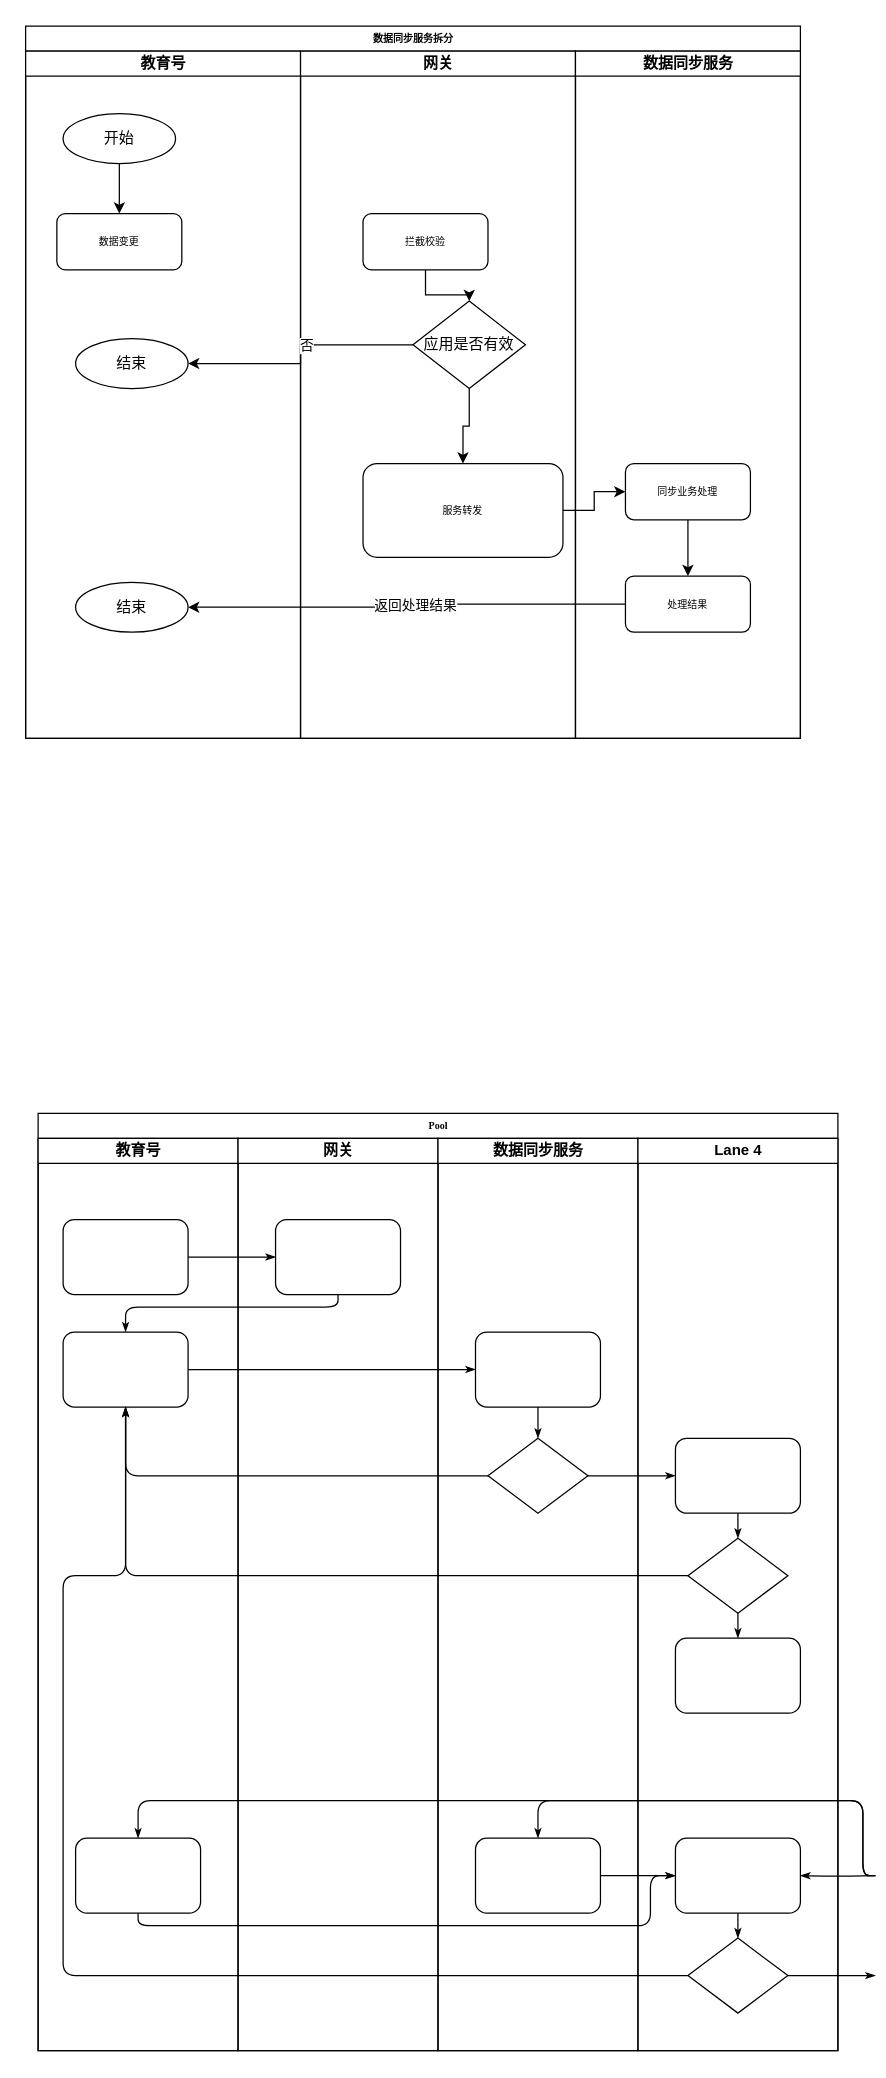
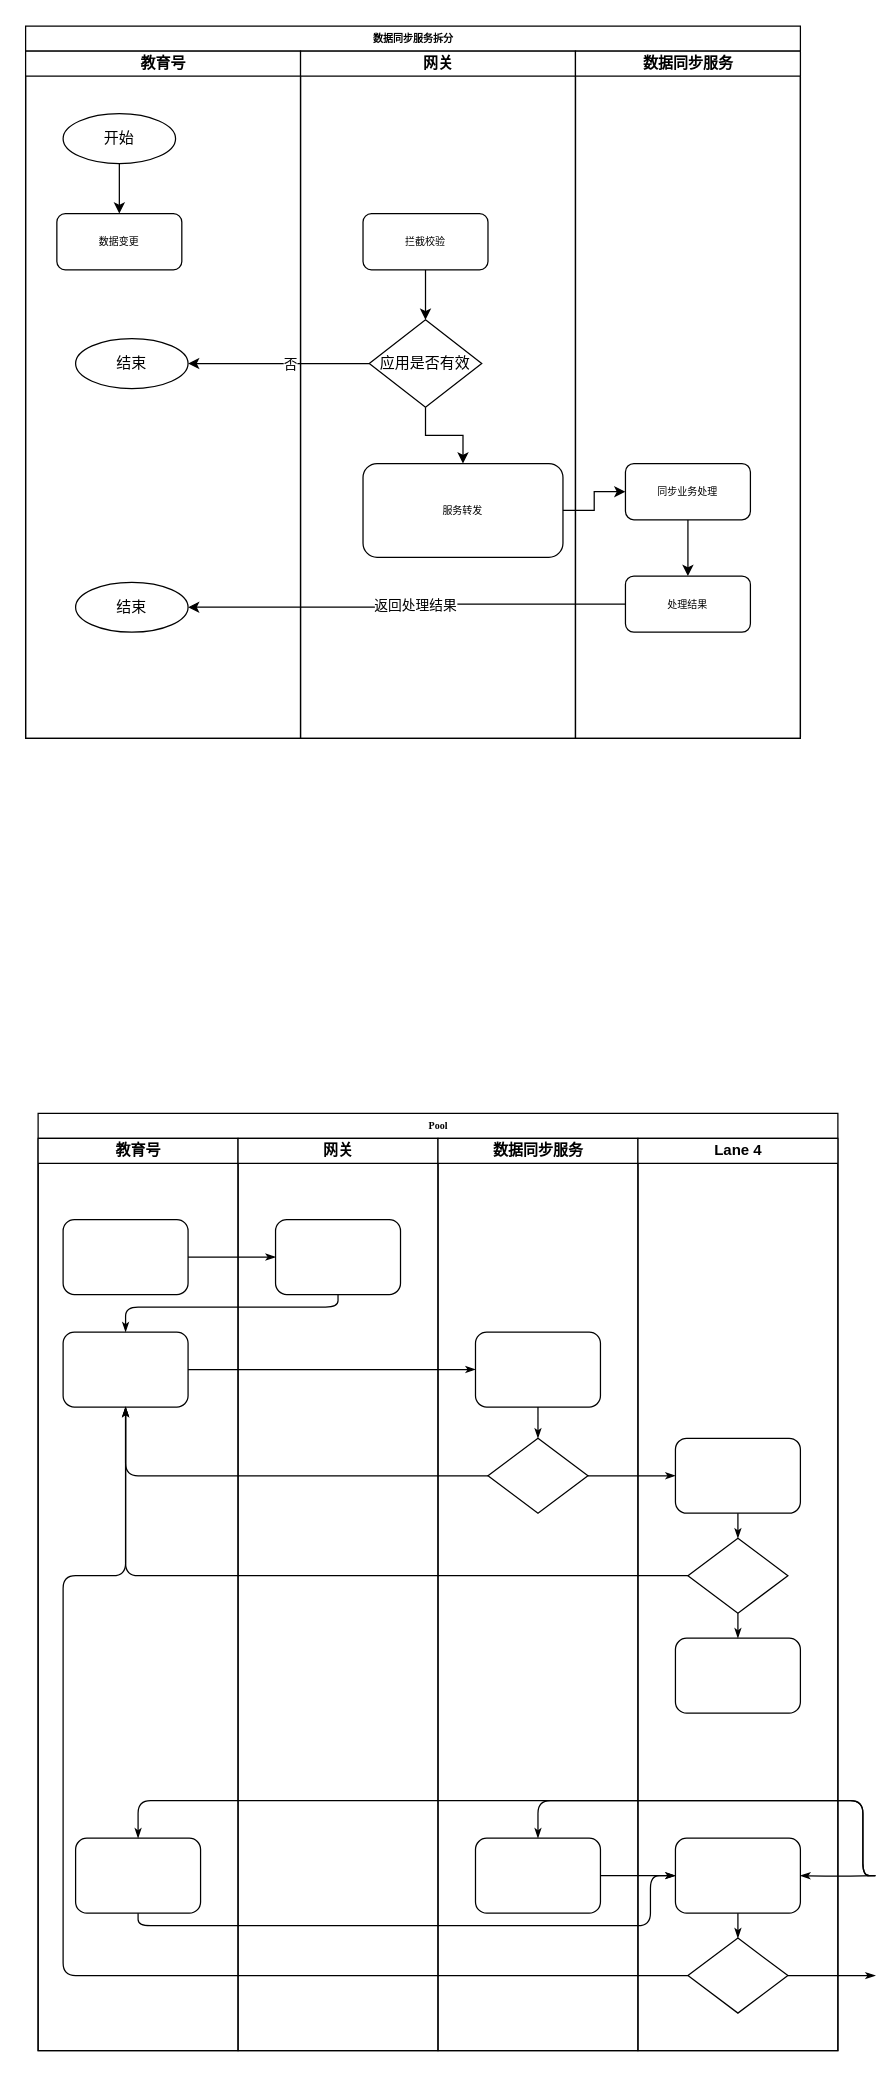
- <mxCell id="14" value="应用是否有效" style="strokeWidth=1;html=1;shape=mxgraph.flowchart.decision;whiteSpace=wrap;" vertex="1" parent="10"><mxGeometry x="90" y="200" width="90" height="70" as="geometry" /></mxCell>
+ <mxCell id="14" value="应用是否有效" style="strokeWidth=1;html=1;shape=mxgraph.flowchart.decision;whiteSpace=wrap;" vertex="1" parent="10"><mxGeometry x="55" y="215" width="90" height="70" as="geometry" /></mxCell>
